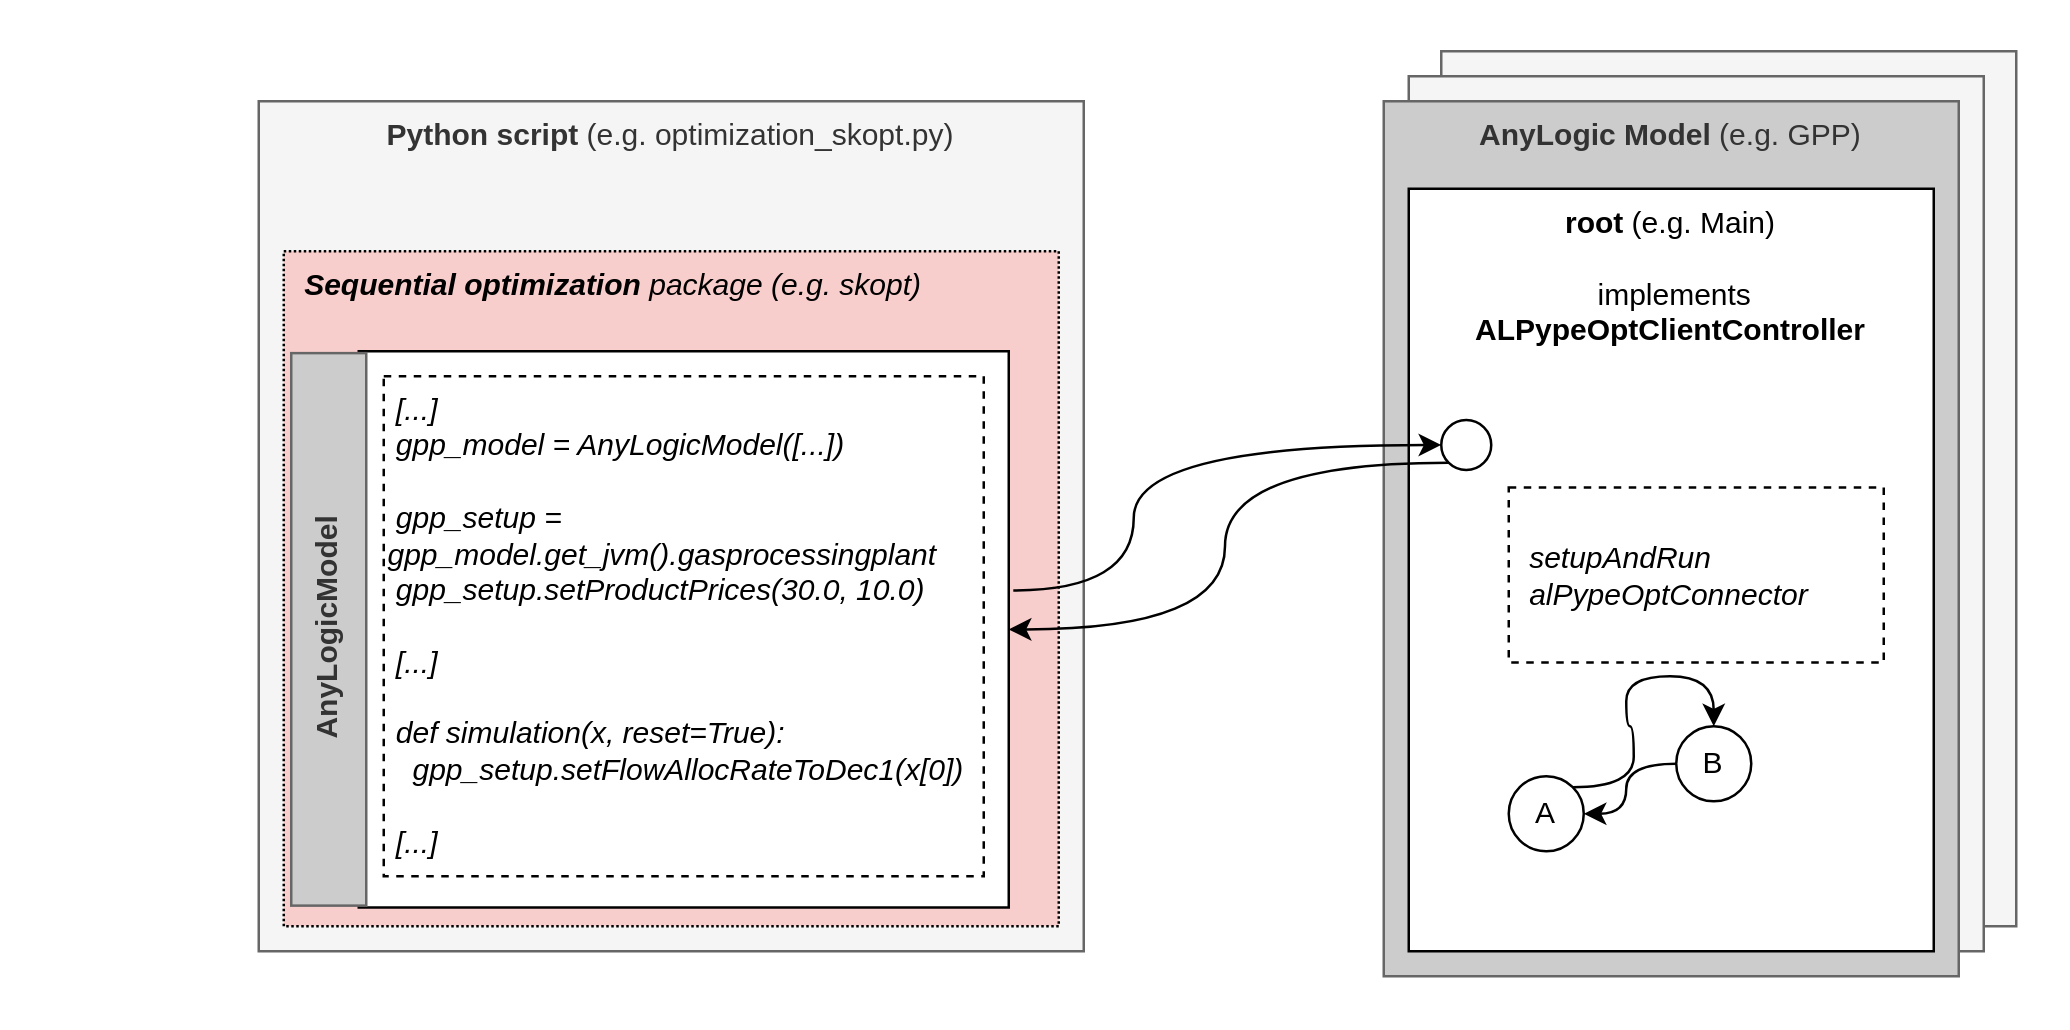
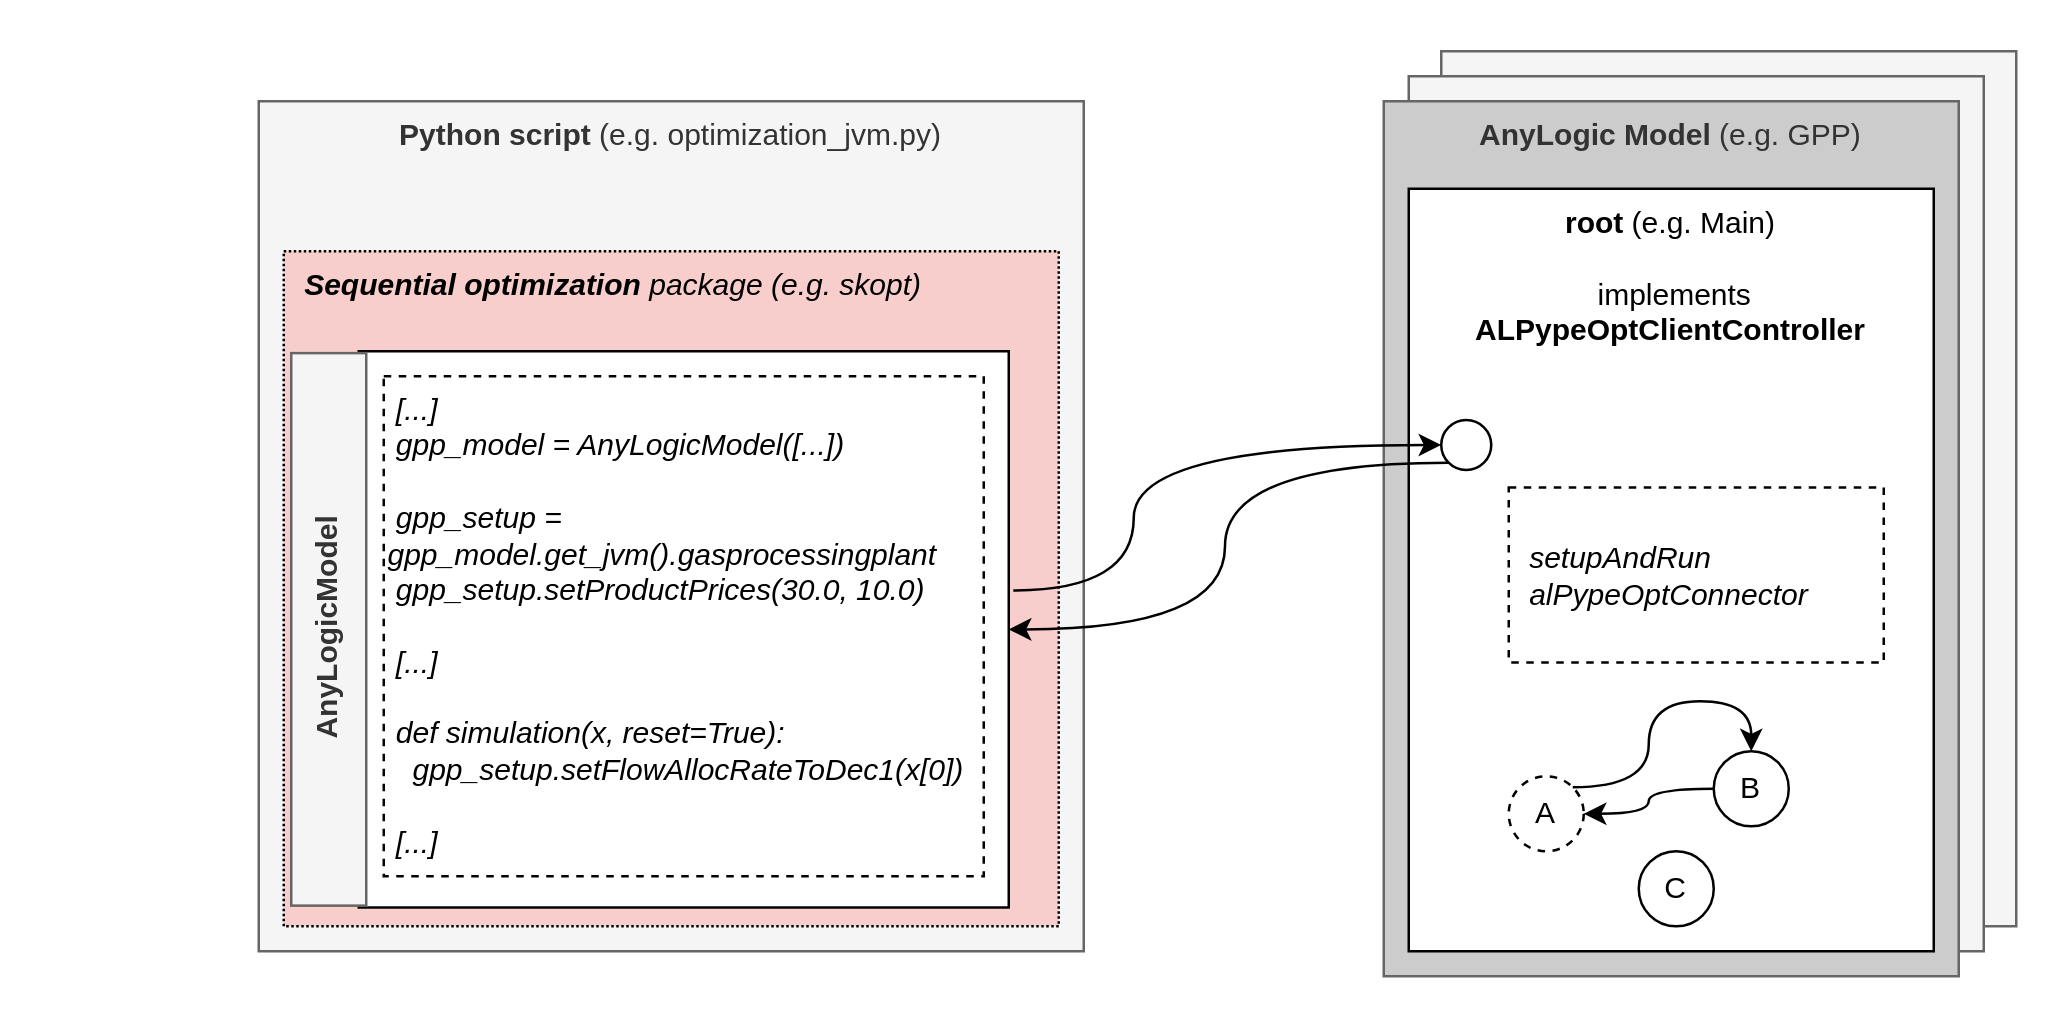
- <mxCell id="5" value="&lt;b&gt;Python script &lt;/b&gt;(e.g. optimization_skopt.py)" style="rounded=0;whiteSpace=wrap;html=1;verticalAlign=top;align=center;fillColor=#f5f5f5;fontColor=#333333;strokeColor=#666666;" parent="1" vertex="1"><mxGeometry x="103" y="40" width="330" height="340" as="geometry" /></mxCell>
+ <mxCell id="5" value="&lt;b&gt;Python script &lt;/b&gt;(e.g. optimization_jvm.py)" style="rounded=0;whiteSpace=wrap;html=1;verticalAlign=top;align=center;fillColor=#f5f5f5;fontColor=#333333;strokeColor=#666666;" parent="1" vertex="1"><mxGeometry x="103" y="40" width="330" height="340" as="geometry" /></mxCell>
- <mxCell id="17" value="&lt;b&gt;AnyLogicModel&lt;/b&gt;" style="rounded=0;whiteSpace=wrap;html=1;strokeColor=#666666;fillColor=#CCCCCC;fontColor=#333333;rotation=-90;" parent="1" vertex="1"><mxGeometry x="20.5" y="236.25" width="221" height="30" as="geometry" /></mxCell>
+ <mxCell id="17" value="&lt;b&gt;AnyLogicModel&lt;/b&gt;" style="rounded=0;whiteSpace=wrap;html=1;strokeColor=#666666;fillColor=#f5f5f5;fontColor=#333333;rotation=-90;" parent="1" vertex="1"><mxGeometry x="20.5" y="236.25" width="221" height="30" as="geometry" /></mxCell>
- <mxCell id="12" value="B" style="ellipse;whiteSpace=wrap;html=1;aspect=fixed;fillColor=none;" parent="1" vertex="1"><mxGeometry x="670" y="290" width="30" height="30" as="geometry" /></mxCell>
+ <mxCell id="12" value="B" style="ellipse;whiteSpace=wrap;html=1;aspect=fixed;fillColor=none;" parent="1" vertex="1"><mxGeometry x="685" y="300" width="30" height="30" as="geometry" /></mxCell>
- <mxCell id="10" value="A" style="ellipse;whiteSpace=wrap;html=1;aspect=fixed;fillColor=none;" parent="1" vertex="1"><mxGeometry x="603" y="310" width="30" height="30" as="geometry" /></mxCell>
+ <mxCell id="10" value="A" style="ellipse;whiteSpace=wrap;html=1;aspect=fixed;fillColor=none;dashed=1;" parent="1" vertex="1"><mxGeometry x="603" y="310" width="30" height="30" as="geometry" /></mxCell>
+ <mxCell id="13" value="C" style="ellipse;whiteSpace=wrap;html=1;aspect=fixed;fillColor=none;" parent="1" vertex="1"><mxGeometry x="655" y="340" width="30" height="30" as="geometry" /></mxCell>
